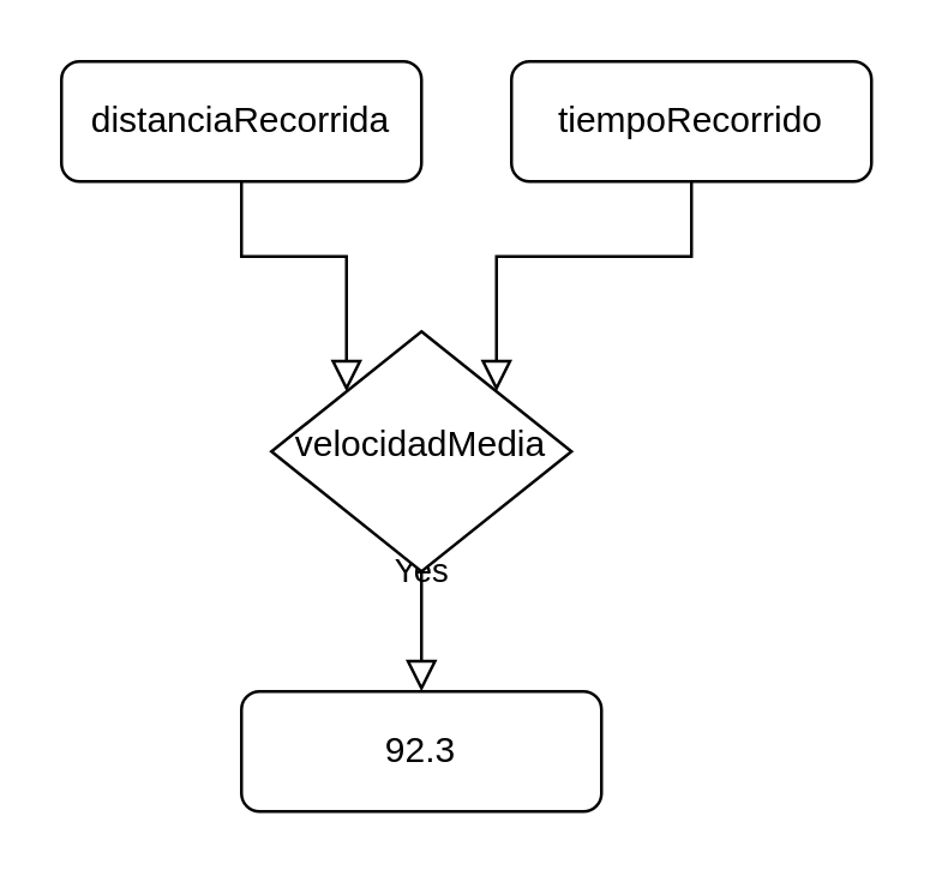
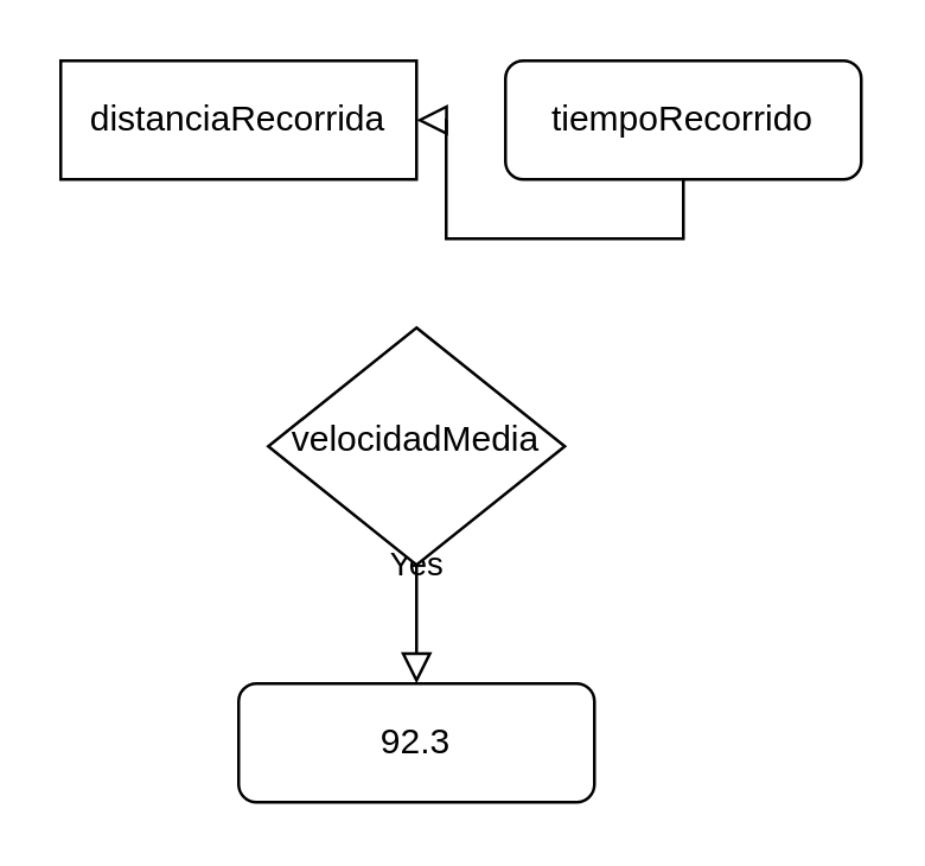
- <mxCell id="3" value="&lt;span style=&quot;text-align: left&quot;&gt;distanciaRecorrida&lt;/span&gt;" style="rounded=1;whiteSpace=wrap;html=1;fontSize=12;glass=0;strokeWidth=1;shadow=0;" vertex="1" parent="1"><mxGeometry x="20" y="20" width="120" height="40" as="geometry" /></mxCell>
+ <mxCell id="3" value="&lt;span style=&quot;text-align: left&quot;&gt;distanciaRecorrida&lt;/span&gt;" style="whiteSpace=wrap;html=1;fontSize=12;glass=0;strokeWidth=1;shadow=0;rounded=0;" vertex="1" parent="1"><mxGeometry x="20" y="20" width="120" height="40" as="geometry" /></mxCell>
- <mxCell id="2" value="" style="rounded=0;html=1;jettySize=auto;orthogonalLoop=1;fontSize=11;endArrow=block;endFill=0;endSize=8;strokeWidth=1;shadow=0;labelBackgroundColor=none;edgeStyle=orthogonalEdgeStyle;entryX=0;entryY=0;entryDx=0;entryDy=0;" edge="1" parent="1" source="3" target="5"><mxGeometry relative="1" as="geometry" /></mxCell>
- <mxCell id="8" value="" style="rounded=0;html=1;jettySize=auto;orthogonalLoop=1;fontSize=11;endArrow=block;endFill=0;endSize=8;strokeWidth=1;shadow=0;labelBackgroundColor=none;edgeStyle=orthogonalEdgeStyle;entryX=1;entryY=0;entryDx=0;entryDy=0;exitX=0.5;exitY=1;exitDx=0;exitDy=0;" edge="1" parent="1" source="6" target="5"><mxGeometry relative="1" as="geometry"><mxPoint x="230" y="90" as="sourcePoint" /><mxPoint x="265" y="160" as="targetPoint" /></mxGeometry></mxCell>
+ <mxCell id="8" value="" style="rounded=0;html=1;jettySize=auto;orthogonalLoop=1;fontSize=11;endArrow=block;endFill=0;endSize=8;strokeWidth=1;shadow=0;labelBackgroundColor=none;edgeStyle=orthogonalEdgeStyle;exitX=0.5;exitY=1;exitDx=0;exitDy=0;" edge="1" parent="1" source="6" target="3"><mxGeometry relative="1" as="geometry"><mxPoint x="230" y="90" as="sourcePoint" /><mxPoint x="265" y="160" as="targetPoint" /></mxGeometry></mxCell>
